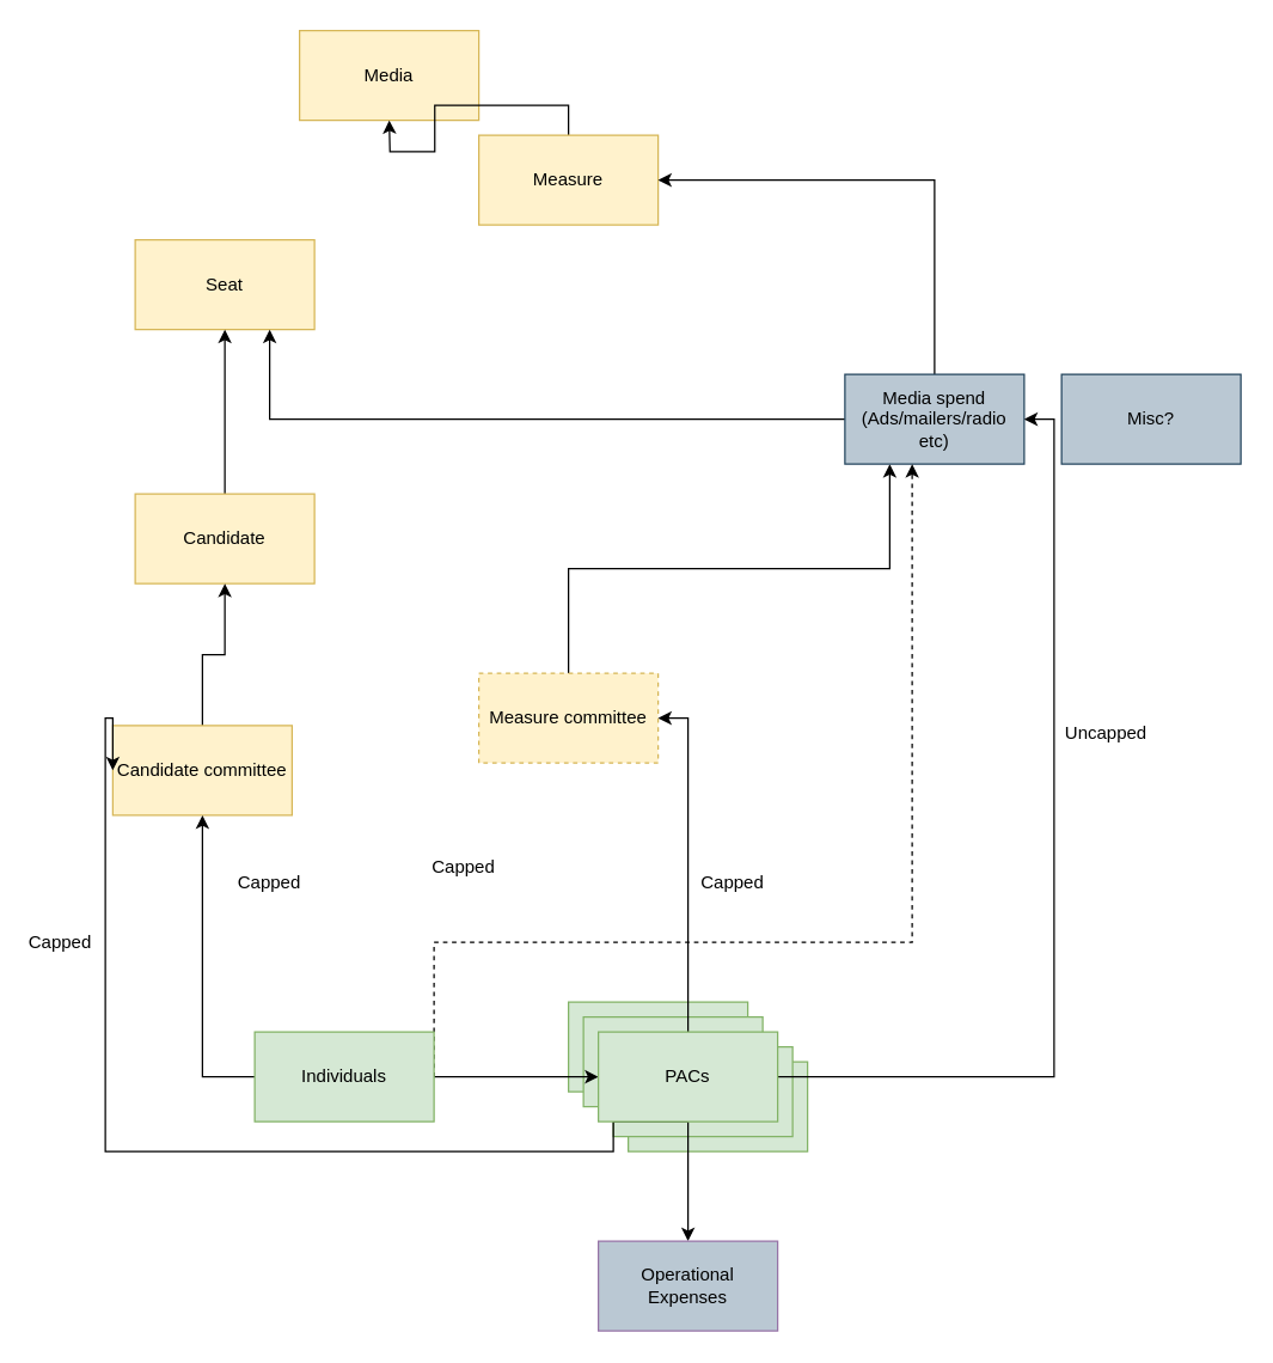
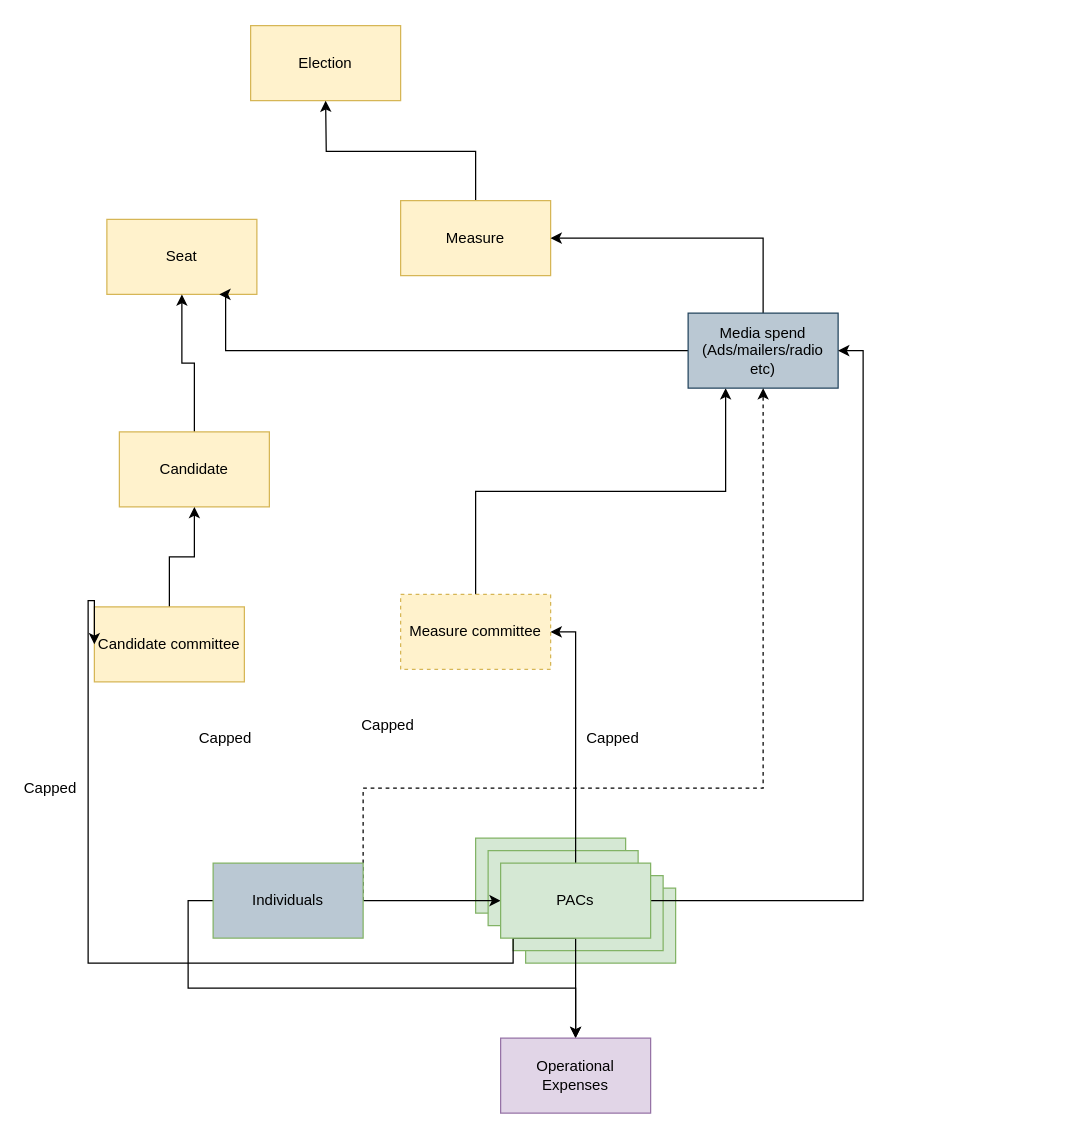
- <mxCell id="6" value="Media" style="rounded=0;whiteSpace=wrap;html=1;fillColor=#fff2cc;strokeColor=#d6b656;" vertex="1" parent="1"><mxGeometry x="200" y="20" width="120" height="60" as="geometry" /></mxCell>
+ <mxCell id="6" value="Election" style="rounded=0;whiteSpace=wrap;html=1;fillColor=#fff2cc;strokeColor=#d6b656;" vertex="1" parent="1"><mxGeometry x="200" y="20" width="120" height="60" as="geometry" /></mxCell>
- <mxCell id="9" value="Measure" style="rounded=0;whiteSpace=wrap;html=1;fillColor=#fff2cc;strokeColor=#d6b656;" vertex="1" parent="1"><mxGeometry x="320" y="90" width="120" height="60" as="geometry" /></mxCell>
+ <mxCell id="9" value="Measure" style="rounded=0;whiteSpace=wrap;html=1;fillColor=#fff2cc;strokeColor=#d6b656;" vertex="1" parent="1"><mxGeometry x="320" y="160" width="120" height="60" as="geometry" /></mxCell>
- <mxCell id="7" value="Seat" style="rounded=0;whiteSpace=wrap;html=1;fillColor=#fff2cc;strokeColor=#d6b656;" vertex="1" parent="1"><mxGeometry x="90" y="160" width="120" height="60" as="geometry" /></mxCell>
+ <mxCell id="7" value="Seat" style="rounded=0;whiteSpace=wrap;html=1;fillColor=#fff2cc;strokeColor=#d6b656;" vertex="1" parent="1"><mxGeometry x="85" y="175" width="120" height="60" as="geometry" /></mxCell>
- <mxCell id="18" value="Media spend&lt;br&gt;(Ads/mailers/radio etc)&lt;br&gt;" style="rounded=0;whiteSpace=wrap;html=1;fillColor=#bac8d3;strokeColor=#23445d;" vertex="1" parent="1"><mxGeometry x="565" y="250" width="120" height="60" as="geometry" /></mxCell>
+ <mxCell id="18" value="Media spend&lt;br&gt;(Ads/mailers/radio etc)&lt;br&gt;" style="rounded=0;whiteSpace=wrap;html=1;fillColor=#bac8d3;strokeColor=#23445d;" vertex="1" parent="1"><mxGeometry x="550" y="250" width="120" height="60" as="geometry" /></mxCell>
- <mxCell id="34" value="Misc?&lt;br&gt;" style="rounded=0;whiteSpace=wrap;html=1;fillColor=#bac8d3;strokeColor=#23445d;" vertex="1" parent="1"><mxGeometry x="710" y="250" width="120" height="60" as="geometry" /></mxCell>
- <mxCell id="11" value="Candidate" style="rounded=0;whiteSpace=wrap;html=1;fillColor=#fff2cc;strokeColor=#d6b656;" vertex="1" parent="1"><mxGeometry x="90" y="330" width="120" height="60" as="geometry" /></mxCell>
+ <mxCell id="11" value="Candidate" style="rounded=0;whiteSpace=wrap;html=1;fillColor=#fff2cc;strokeColor=#d6b656;" vertex="1" parent="1"><mxGeometry x="95" y="345" width="120" height="60" as="geometry" /></mxCell>
- <mxCell id="15" value="Measure committee" style="rounded=0;whiteSpace=wrap;html=1;fillColor=#fff2cc;strokeColor=#d6b656;dashed=1;" vertex="1" parent="1"><mxGeometry x="320" y="450" width="120" height="60" as="geometry" /></mxCell>
+ <mxCell id="15" value="Measure committee" style="rounded=0;whiteSpace=wrap;html=1;fillColor=#fff2cc;strokeColor=#d6b656;dashed=1;" vertex="1" parent="1"><mxGeometry x="320" y="475" width="120" height="60" as="geometry" /></mxCell>
- <mxCell id="32" value="Uncapped" style="text;html=1;strokeColor=none;fillColor=none;align=center;verticalAlign=middle;whiteSpace=wrap;rounded=0;" vertex="1" parent="1"><mxGeometry x="720" y="480" width="40" height="20" as="geometry" /></mxCell>
- <mxCell id="19" style="edgeStyle=orthogonalEdgeStyle;rounded=0;orthogonalLoop=1;jettySize=auto;html=1;exitX=0;exitY=0.5;exitDx=0;exitDy=0;entryX=0.5;entryY=1;entryDx=0;entryDy=0;" edge="1" parent="1" source="22" target="13"><mxGeometry relative="1" as="geometry"><mxPoint x="70" y="560" as="targetPoint" /></mxGeometry></mxCell>
+ <mxCell id="19" style="edgeStyle=orthogonalEdgeStyle;rounded=0;orthogonalLoop=1;jettySize=auto;html=1;exitX=0;exitY=0.5;exitDx=0;exitDy=0;" edge="1" parent="1" source="22" target="33"><mxGeometry relative="1" as="geometry"><mxPoint x="70" y="560" as="targetPoint" /></mxGeometry></mxCell>
- <mxCell id="22" value="Individuals" style="rounded=0;whiteSpace=wrap;html=1;fillColor=#d5e8d4;strokeColor=#82b366;" vertex="1" parent="1"><mxGeometry x="170" y="690" width="120" height="60" as="geometry" /></mxCell>
+ <mxCell id="22" value="Individuals" style="rounded=0;whiteSpace=wrap;html=1;fillColor=#bac8d3;strokeColor=#82b366;" vertex="1" parent="1"><mxGeometry x="170" y="690" width="120" height="60" as="geometry" /></mxCell>
- <mxCell id="33" value="Operational Expenses" style="rounded=0;whiteSpace=wrap;html=1;fillColor=#bac8d3;strokeColor=#9673a6;" vertex="1" parent="1"><mxGeometry x="400" y="830" width="120" height="60" as="geometry" /></mxCell>
+ <mxCell id="33" value="Operational Expenses" style="rounded=0;whiteSpace=wrap;html=1;fillColor=#e1d5e7;strokeColor=#9673a6;" vertex="1" parent="1"><mxGeometry x="400" y="830" width="120" height="60" as="geometry" /></mxCell>
